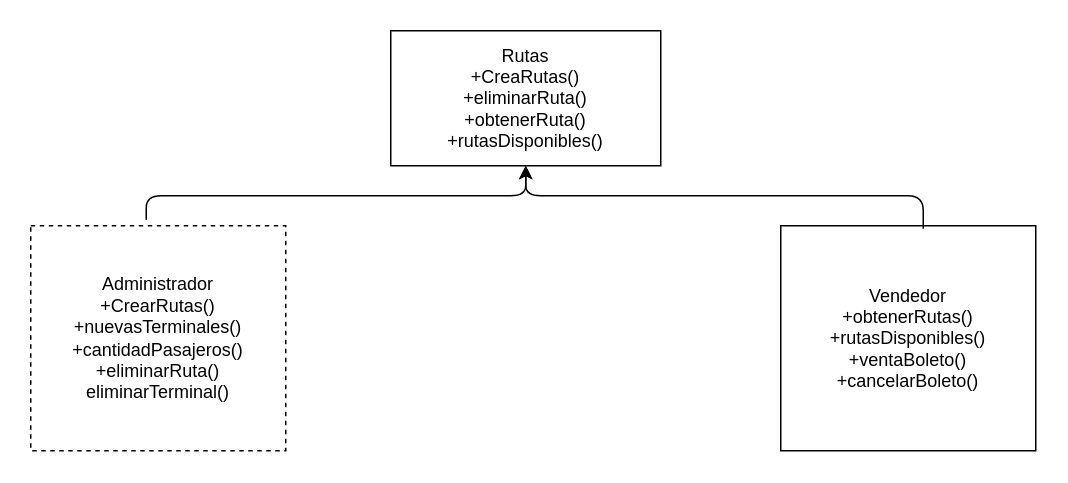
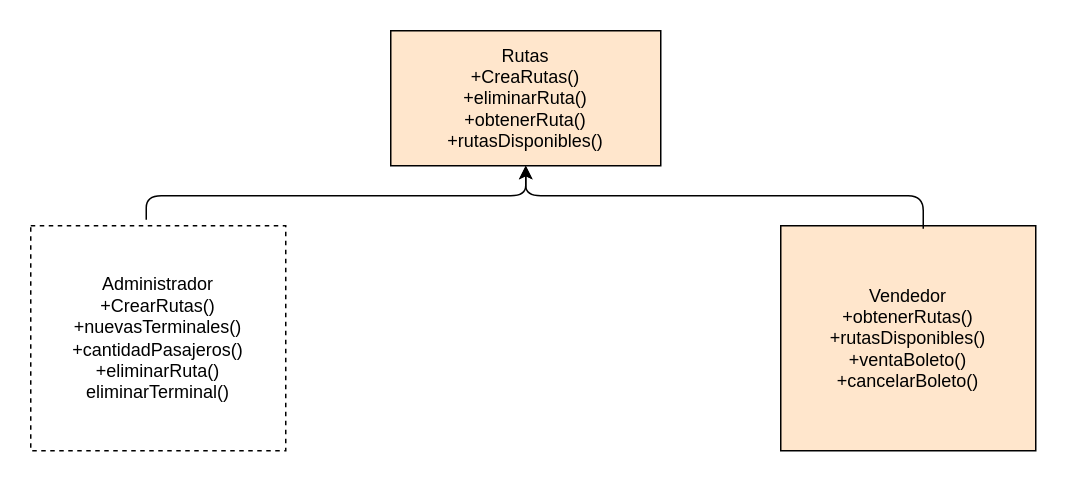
- <mxCell id="2" value="Rutas&lt;br&gt;+CreaRutas()&lt;br&gt;+eliminarRuta()&lt;br&gt;+obtenerRuta()&lt;br&gt;+rutasDisponibles()" style="rounded=0;whiteSpace=wrap;html=1;" vertex="1" parent="1"><mxGeometry x="260" y="20" width="180" height="90" as="geometry" /></mxCell>
+ <mxCell id="2" value="Rutas&lt;br&gt;+CreaRutas()&lt;br&gt;+eliminarRuta()&lt;br&gt;+obtenerRuta()&lt;br&gt;+rutasDisponibles()" style="rounded=0;whiteSpace=wrap;html=1;fillColor=#ffe6cc;" vertex="1" parent="1"><mxGeometry x="260" y="20" width="180" height="90" as="geometry" /></mxCell>
- <mxCell id="4" value="Vendedor&lt;br&gt;+obtenerRutas()&lt;br&gt;+rutasDisponibles()&lt;br&gt;+ventaBoleto()&lt;br&gt;+cancelarBoleto()" style="rounded=0;whiteSpace=wrap;html=1;" vertex="1" parent="1"><mxGeometry x="520" y="150" width="170" height="150" as="geometry" /></mxCell>
+ <mxCell id="4" value="Vendedor&lt;br&gt;+obtenerRutas()&lt;br&gt;+rutasDisponibles()&lt;br&gt;+ventaBoleto()&lt;br&gt;+cancelarBoleto()" style="rounded=0;whiteSpace=wrap;html=1;fillColor=#ffe6cc;" vertex="1" parent="1"><mxGeometry x="520" y="150" width="170" height="150" as="geometry" /></mxCell>
